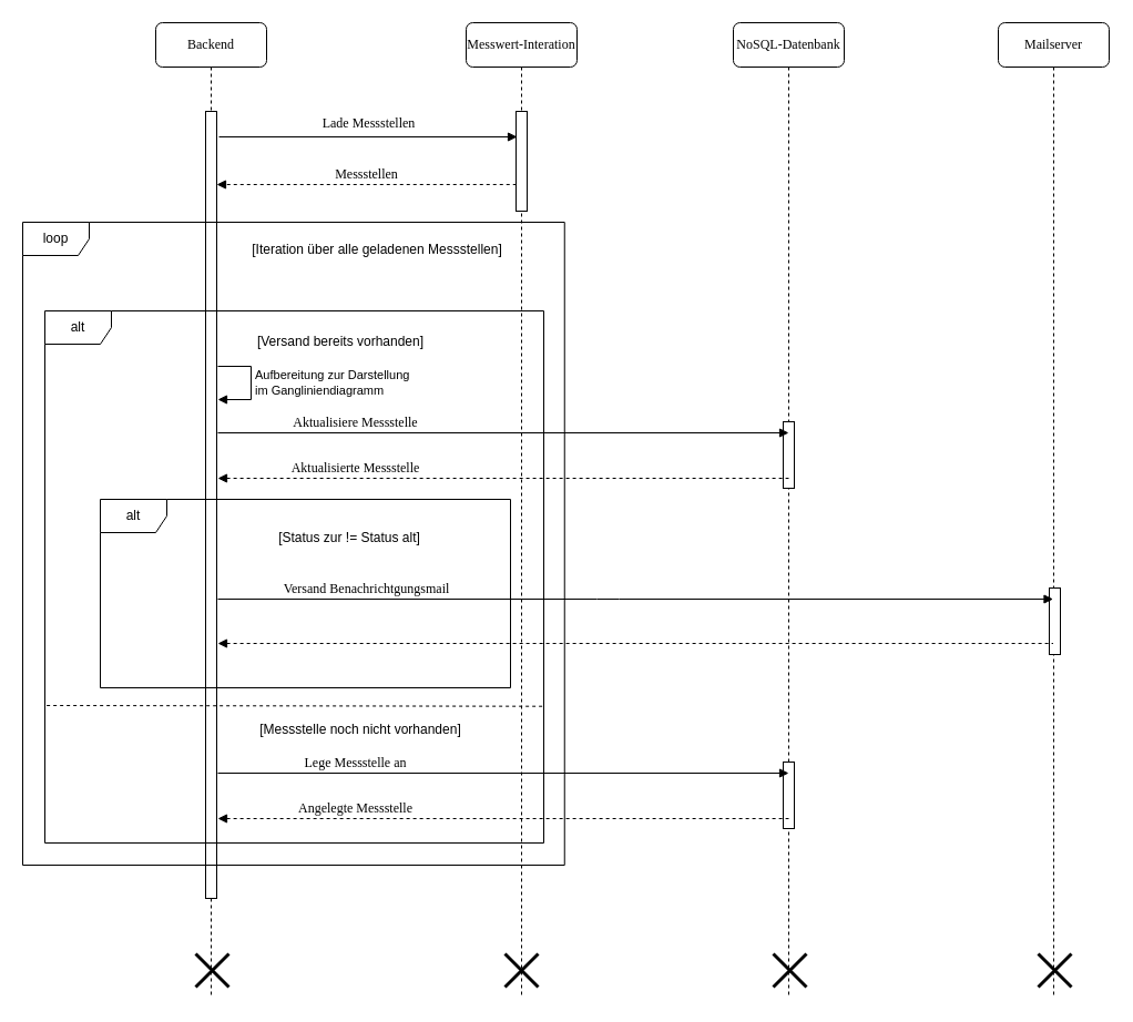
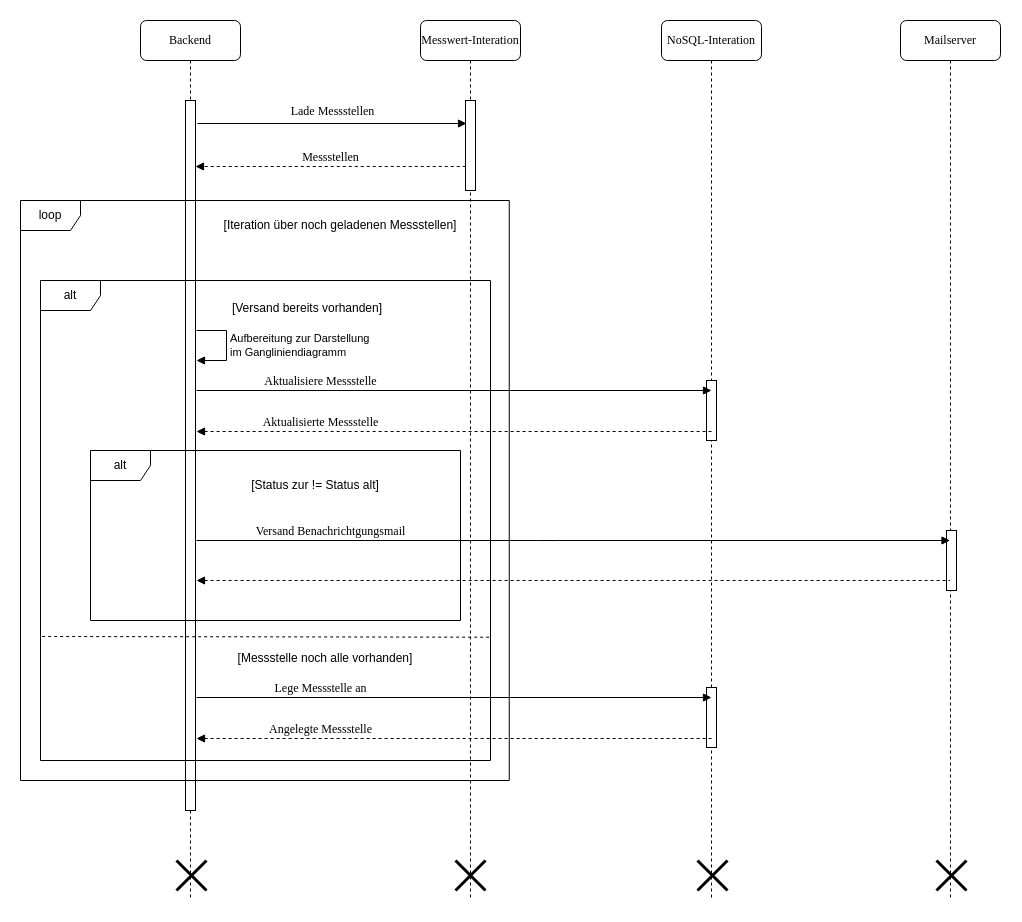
- <mxCell id="16" value="NoSQL-&lt;span style=&quot;background-color: transparent; color: light-dark(rgb(0, 0, 0), rgb(255, 255, 255));&quot;&gt;Datenbank&lt;/span&gt;" style="shape=umlLifeline;perimeter=lifelinePerimeter;whiteSpace=wrap;html=1;container=1;collapsible=0;recursiveResize=0;outlineConnect=0;rounded=1;shadow=0;comic=0;labelBackgroundColor=none;strokeWidth=1;fontFamily=Verdana;fontSize=12;align=center;" parent="1" vertex="1"><mxGeometry x="661" y="20" width="100" height="880" as="geometry" /></mxCell>
+ <mxCell id="16" value="NoSQL-&lt;span style=&quot;background-color: transparent; color: light-dark(rgb(0, 0, 0), rgb(255, 255, 255));&quot;&gt;Interation&lt;/span&gt;" style="shape=umlLifeline;perimeter=lifelinePerimeter;whiteSpace=wrap;html=1;container=1;collapsible=0;recursiveResize=0;outlineConnect=0;rounded=1;shadow=0;comic=0;labelBackgroundColor=none;strokeWidth=1;fontFamily=Verdana;fontSize=12;align=center;" parent="1" vertex="1"><mxGeometry x="661" y="20" width="100" height="880" as="geometry" /></mxCell>
- <mxCell id="12" value="[Iteration über alle geladenen Messstellen]" style="text;html=1;strokeColor=none;fillColor=none;align=center;verticalAlign=middle;whiteSpace=wrap;rounded=0;" vertex="1" parent="5"><mxGeometry x="-200" y="190" width="240" height="30" as="geometry" /></mxCell>
+ <mxCell id="12" value="[Iteration über noch geladenen Messstellen]" style="text;html=1;strokeColor=none;fillColor=none;align=center;verticalAlign=middle;whiteSpace=wrap;rounded=0;" vertex="1" parent="5"><mxGeometry x="-200" y="190" width="240" height="30" as="geometry" /></mxCell>
- <mxCell id="27" value="[Messstelle noch nicht vorhanden]" style="text;html=1;strokeColor=none;fillColor=none;align=center;verticalAlign=middle;whiteSpace=wrap;rounded=0;" vertex="1" parent="1"><mxGeometry x="220" y="643" width="210" height="30" as="geometry" /></mxCell>
+ <mxCell id="27" value="[Messstelle noch alle vorhanden]" style="text;html=1;strokeColor=none;fillColor=none;align=center;verticalAlign=middle;whiteSpace=wrap;rounded=0;" vertex="1" parent="1"><mxGeometry x="220" y="643" width="210" height="30" as="geometry" /></mxCell>
